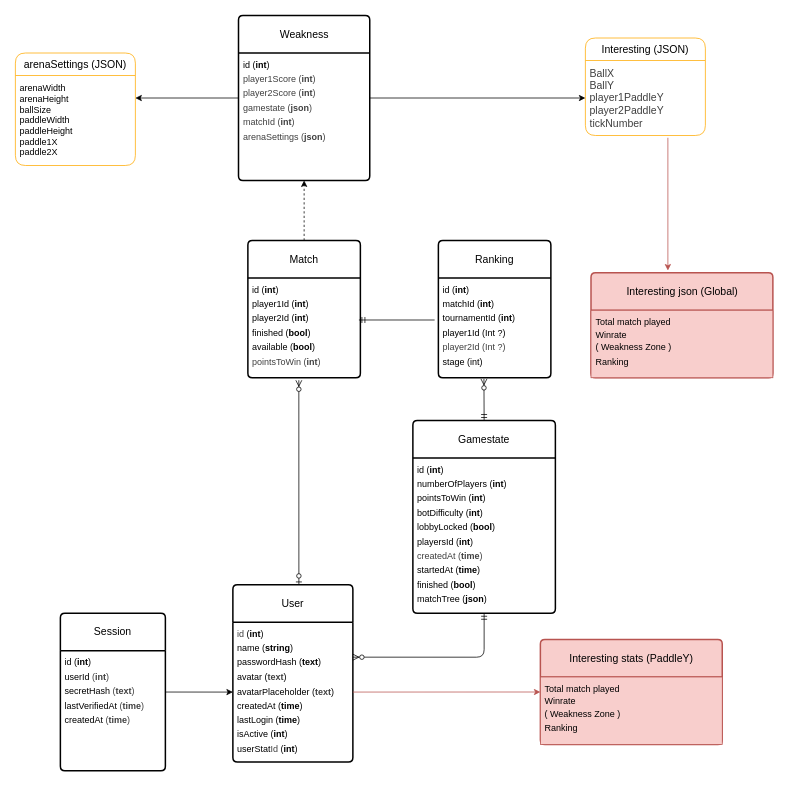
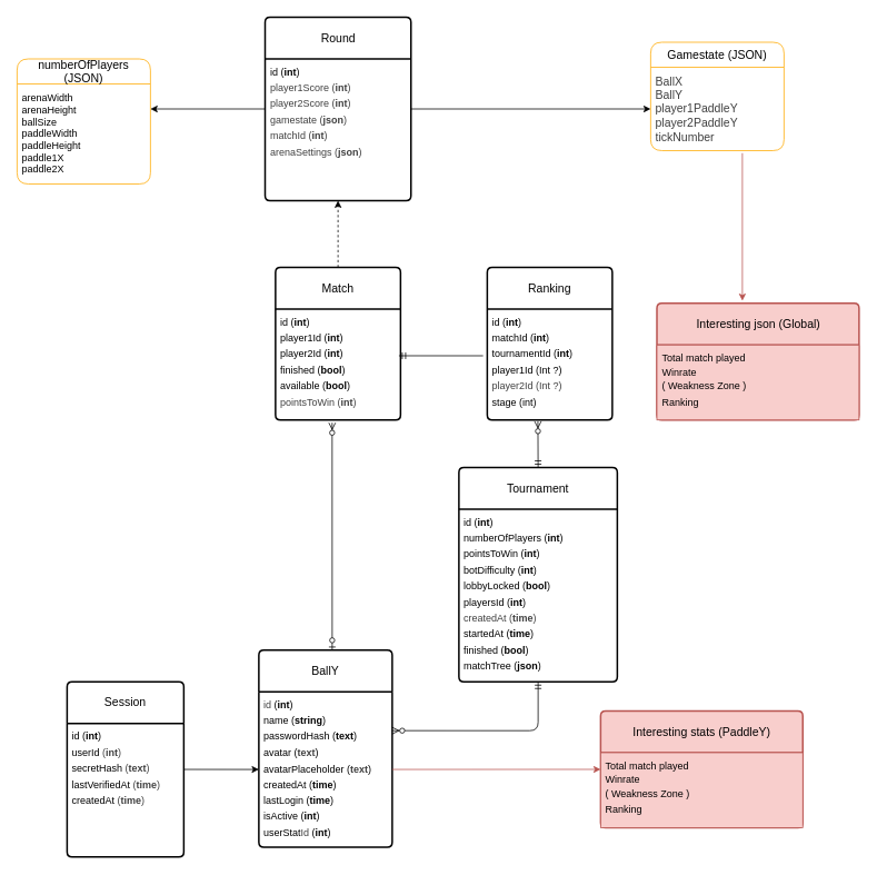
- <mxCell id="20" value="Weakness" style="swimlane;childLayout=stackLayout;horizontal=1;startSize=50;horizontalStack=0;rounded=1;fontSize=14;fontStyle=0;strokeWidth=2;resizeParent=0;resizeLast=1;shadow=0;dashed=0;align=center;arcSize=4;whiteSpace=wrap;html=1;" vertex="1" parent="1"><mxGeometry x="317.5" y="20" width="175" height="220" as="geometry" /></mxCell>
+ <mxCell id="20" value="Round" style="swimlane;childLayout=stackLayout;horizontal=1;startSize=50;horizontalStack=0;rounded=1;fontSize=14;fontStyle=0;strokeWidth=2;resizeParent=0;resizeLast=1;shadow=0;dashed=0;align=center;arcSize=4;whiteSpace=wrap;html=1;" vertex="1" parent="1"><mxGeometry x="317.5" y="20" width="175" height="220" as="geometry" /></mxCell>
- <mxCell id="29" value="&lt;span style=&quot;color: rgb(0, 0, 0); font-size: 14px;&quot;&gt;Interesting (JSON)&lt;/span&gt;" style="swimlane;fontStyle=0;childLayout=stackLayout;horizontal=1;startSize=30;horizontalStack=0;resizeParent=1;resizeParentMax=0;resizeLast=0;collapsible=1;marginBottom=0;whiteSpace=wrap;html=1;rounded=1;shadow=0;glass=0;swimlaneLine=1;strokeColor=#FFAA00;" vertex="1" parent="1"><mxGeometry x="780" y="50" width="160" height="130" as="geometry" /></mxCell>
+ <mxCell id="29" value="&lt;span style=&quot;color: rgb(0, 0, 0); font-size: 14px;&quot;&gt;Gamestate (JSON)&lt;/span&gt;" style="swimlane;fontStyle=0;childLayout=stackLayout;horizontal=1;startSize=30;horizontalStack=0;resizeParent=1;resizeParentMax=0;resizeLast=0;collapsible=1;marginBottom=0;whiteSpace=wrap;html=1;rounded=1;shadow=0;glass=0;swimlaneLine=1;strokeColor=#FFAA00;" vertex="1" parent="1"><mxGeometry x="780" y="50" width="160" height="130" as="geometry" /></mxCell>
- <mxCell id="25" value="&lt;span style=&quot;color: rgb(0, 0, 0); font-size: 14px;&quot;&gt;arenaSettings (JSON)&lt;/span&gt;" style="swimlane;fontStyle=0;childLayout=stackLayout;horizontal=1;startSize=30;horizontalStack=0;resizeParent=1;resizeParentMax=0;resizeLast=0;collapsible=1;marginBottom=0;whiteSpace=wrap;html=1;rounded=1;shadow=0;glass=0;swimlaneLine=1;strokeColor=#FFAA00;" vertex="1" parent="1"><mxGeometry x="20" y="70" width="160" height="150" as="geometry" /></mxCell>
+ <mxCell id="25" value="&lt;span style=&quot;color: rgb(0, 0, 0); font-size: 14px;&quot;&gt;numberOfPlayers (JSON)&lt;/span&gt;" style="swimlane;fontStyle=0;childLayout=stackLayout;horizontal=1;startSize=30;horizontalStack=0;resizeParent=1;resizeParentMax=0;resizeLast=0;collapsible=1;marginBottom=0;whiteSpace=wrap;html=1;rounded=1;shadow=0;glass=0;swimlaneLine=1;strokeColor=#FFAA00;" vertex="1" parent="1"><mxGeometry x="20" y="70" width="160" height="150" as="geometry" /></mxCell>
- <mxCell id="14" value="Gamestate" style="swimlane;childLayout=stackLayout;horizontal=1;startSize=50;horizontalStack=0;rounded=1;fontSize=14;fontStyle=0;strokeWidth=2;resizeParent=0;resizeLast=1;shadow=0;dashed=0;align=center;arcSize=4;whiteSpace=wrap;html=1;" vertex="1" parent="1"><mxGeometry x="550" y="560" width="190" height="257" as="geometry" /></mxCell>
+ <mxCell id="14" value="Tournament" style="swimlane;childLayout=stackLayout;horizontal=1;startSize=50;horizontalStack=0;rounded=1;fontSize=14;fontStyle=0;strokeWidth=2;resizeParent=0;resizeLast=1;shadow=0;dashed=0;align=center;arcSize=4;whiteSpace=wrap;html=1;" vertex="1" parent="1"><mxGeometry x="550" y="560" width="190" height="257" as="geometry" /></mxCell>
- <mxCell id="2" value="User" style="swimlane;childLayout=stackLayout;horizontal=1;startSize=50;horizontalStack=0;rounded=1;fontSize=14;fontStyle=0;strokeWidth=2;resizeParent=0;resizeLast=1;shadow=0;dashed=0;align=center;arcSize=4;whiteSpace=wrap;html=1;" parent="1" vertex="1"><mxGeometry x="310" y="779" width="160" height="236.25" as="geometry" /></mxCell>
+ <mxCell id="2" value="BallY" style="swimlane;childLayout=stackLayout;horizontal=1;startSize=50;horizontalStack=0;rounded=1;fontSize=14;fontStyle=0;strokeWidth=2;resizeParent=0;resizeLast=1;shadow=0;dashed=0;align=center;arcSize=4;whiteSpace=wrap;html=1;" parent="1" vertex="1"><mxGeometry x="310" y="779" width="160" height="236.25" as="geometry" /></mxCell>
